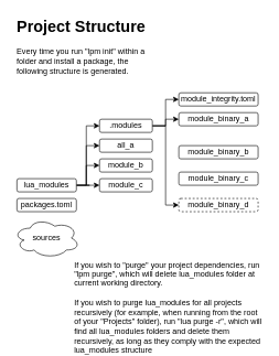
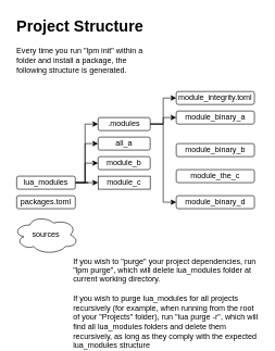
- <mxCell id="18" value="module_binary_c" style="rounded=1;whiteSpace=wrap;html=1;" parent="1" vertex="1"><mxGeometry x="270" width="120" height="20" as="geometry" y="260" /></mxCell>
+ <mxCell id="18" value="module_the_c" style="rounded=1;whiteSpace=wrap;html=1;" parent="1" vertex="1"><mxGeometry x="270" width="120" height="20" as="geometry" y="260" /></mxCell>
- <mxCell id="14" value="module_c" style="rounded=1;whiteSpace=wrap;html=1;" parent="1" vertex="1"><mxGeometry x="150" y="270" width="80" height="20" as="geometry" /></mxCell>
+ <mxCell id="14" value="module_c" style="whiteSpace=wrap;html=1;rounded=0;" parent="1" vertex="1"><mxGeometry x="150" y="270" width="80" height="20" as="geometry" /></mxCell>
- <mxCell id="19" value="module_binary_d" style="rounded=1;whiteSpace=wrap;html=1;dashed=1;" parent="1" vertex="1"><mxGeometry x="270" y="300" width="120" height="20" as="geometry" /></mxCell>
+ <mxCell id="19" value="module_binary_d" style="rounded=1;whiteSpace=wrap;html=1;" parent="1" vertex="1"><mxGeometry x="270" y="300" width="120" height="20" as="geometry" /></mxCell>
